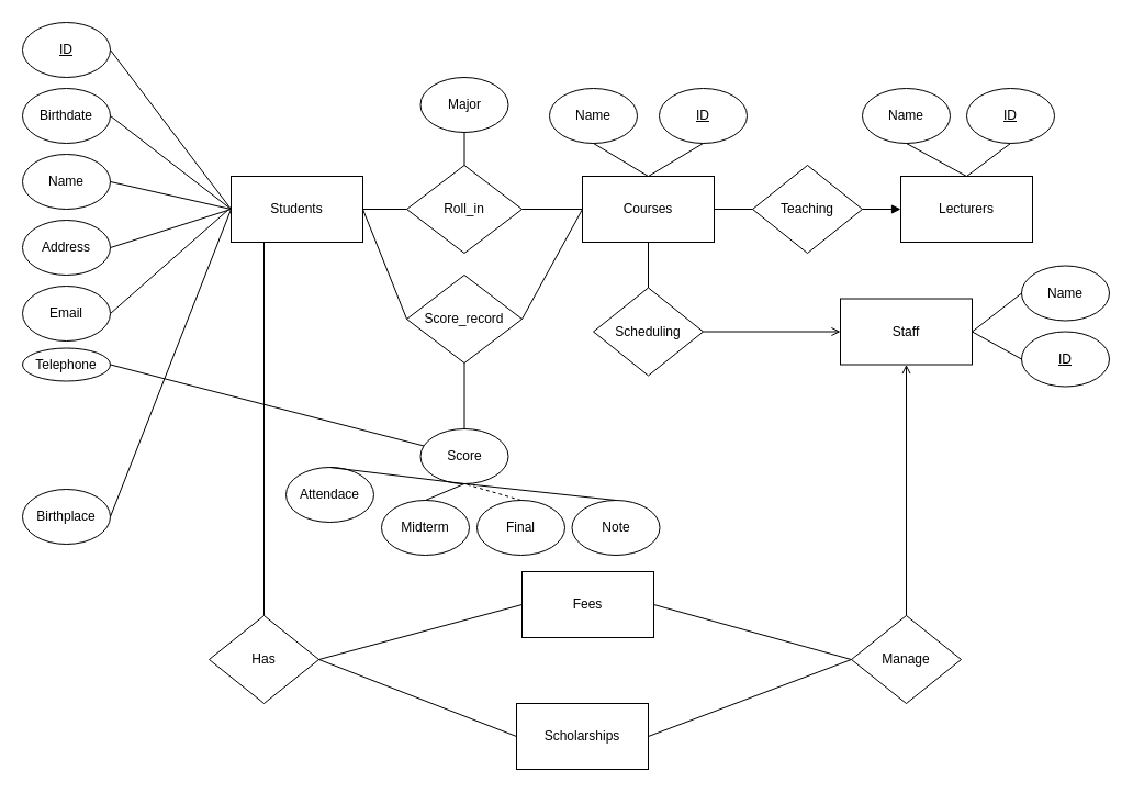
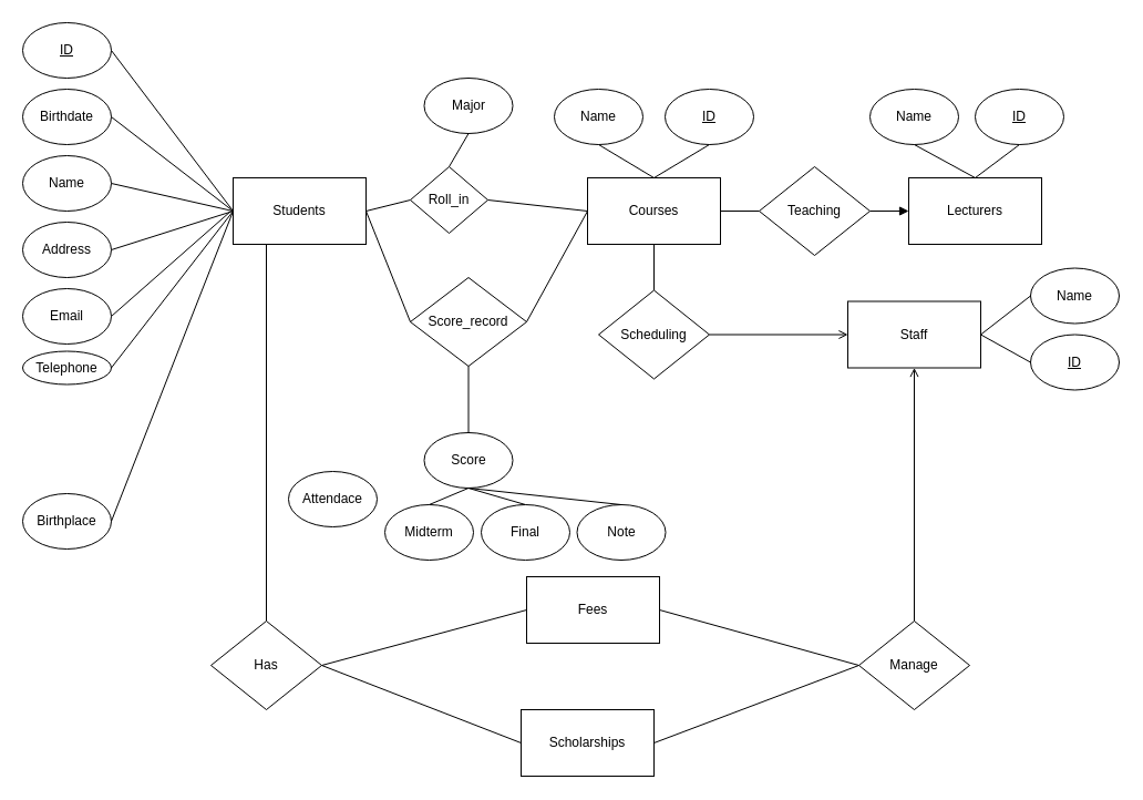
- <mxCell id="5" value="Roll_in" style="rhombus;whiteSpace=wrap;html=1;" vertex="1" parent="1"><mxGeometry x="370" y="150" width="105" height="80" as="geometry" /></mxCell>
+ <mxCell id="5" value="Roll_in" style="rhombus;whiteSpace=wrap;html=1;" vertex="1" parent="1"><mxGeometry x="370" y="150" width="70" height="60" as="geometry" /></mxCell>
- <mxCell id="25" value="" style="endArrow=none;html=1;exitX=1;exitY=0.5;exitDx=0;exitDy=0;" edge="1" parent="1" source="18" target="29"><mxGeometry width="50" height="50" relative="1" as="geometry"><mxPoint x="120" y="245" as="sourcePoint" /><mxPoint x="240" y="220" as="targetPoint" /></mxGeometry></mxCell>
+ <mxCell id="25" value="" style="endArrow=none;html=1;exitX=1;exitY=0.5;exitDx=0;exitDy=0;entryX=0;entryY=0.5;entryDx=0;entryDy=0;" edge="1" parent="1" source="18" target="2"><mxGeometry width="50" height="50" relative="1" as="geometry"><mxPoint x="120" y="245" as="sourcePoint" /><mxPoint x="240" y="220" as="targetPoint" /></mxGeometry></mxCell>
- <mxCell id="41" value="" style="endArrow=none;html=1;entryX=0.5;entryY=1;entryDx=0;entryDy=0;exitX=0.5;exitY=0;exitDx=0;exitDy=0;" edge="1" parent="1" source="37" target="29"><mxGeometry width="50" height="50" relative="1" as="geometry"><mxPoint x="360" y="405" as="sourcePoint" /><mxPoint x="320" y="305" as="targetPoint" /></mxGeometry></mxCell>
- <mxCell id="43" value="" style="endArrow=none;html=1;exitX=0.5;exitY=0;exitDx=0;exitDy=0;entryX=0.5;entryY=1;entryDx=0;entryDy=0;dashed=1;" edge="1" parent="1" source="39" target="29"><mxGeometry width="50" height="50" relative="1" as="geometry"><mxPoint x="380" y="425" as="sourcePoint" /><mxPoint x="430" y="400" as="targetPoint" /></mxGeometry></mxCell>
+ <mxCell id="43" value="" style="endArrow=none;html=1;exitX=0.5;exitY=0;exitDx=0;exitDy=0;entryX=0.5;entryY=1;entryDx=0;entryDy=0;" edge="1" parent="1" source="39" target="29"><mxGeometry width="50" height="50" relative="1" as="geometry"><mxPoint x="380" y="425" as="sourcePoint" /><mxPoint x="430" y="400" as="targetPoint" /></mxGeometry></mxCell>
